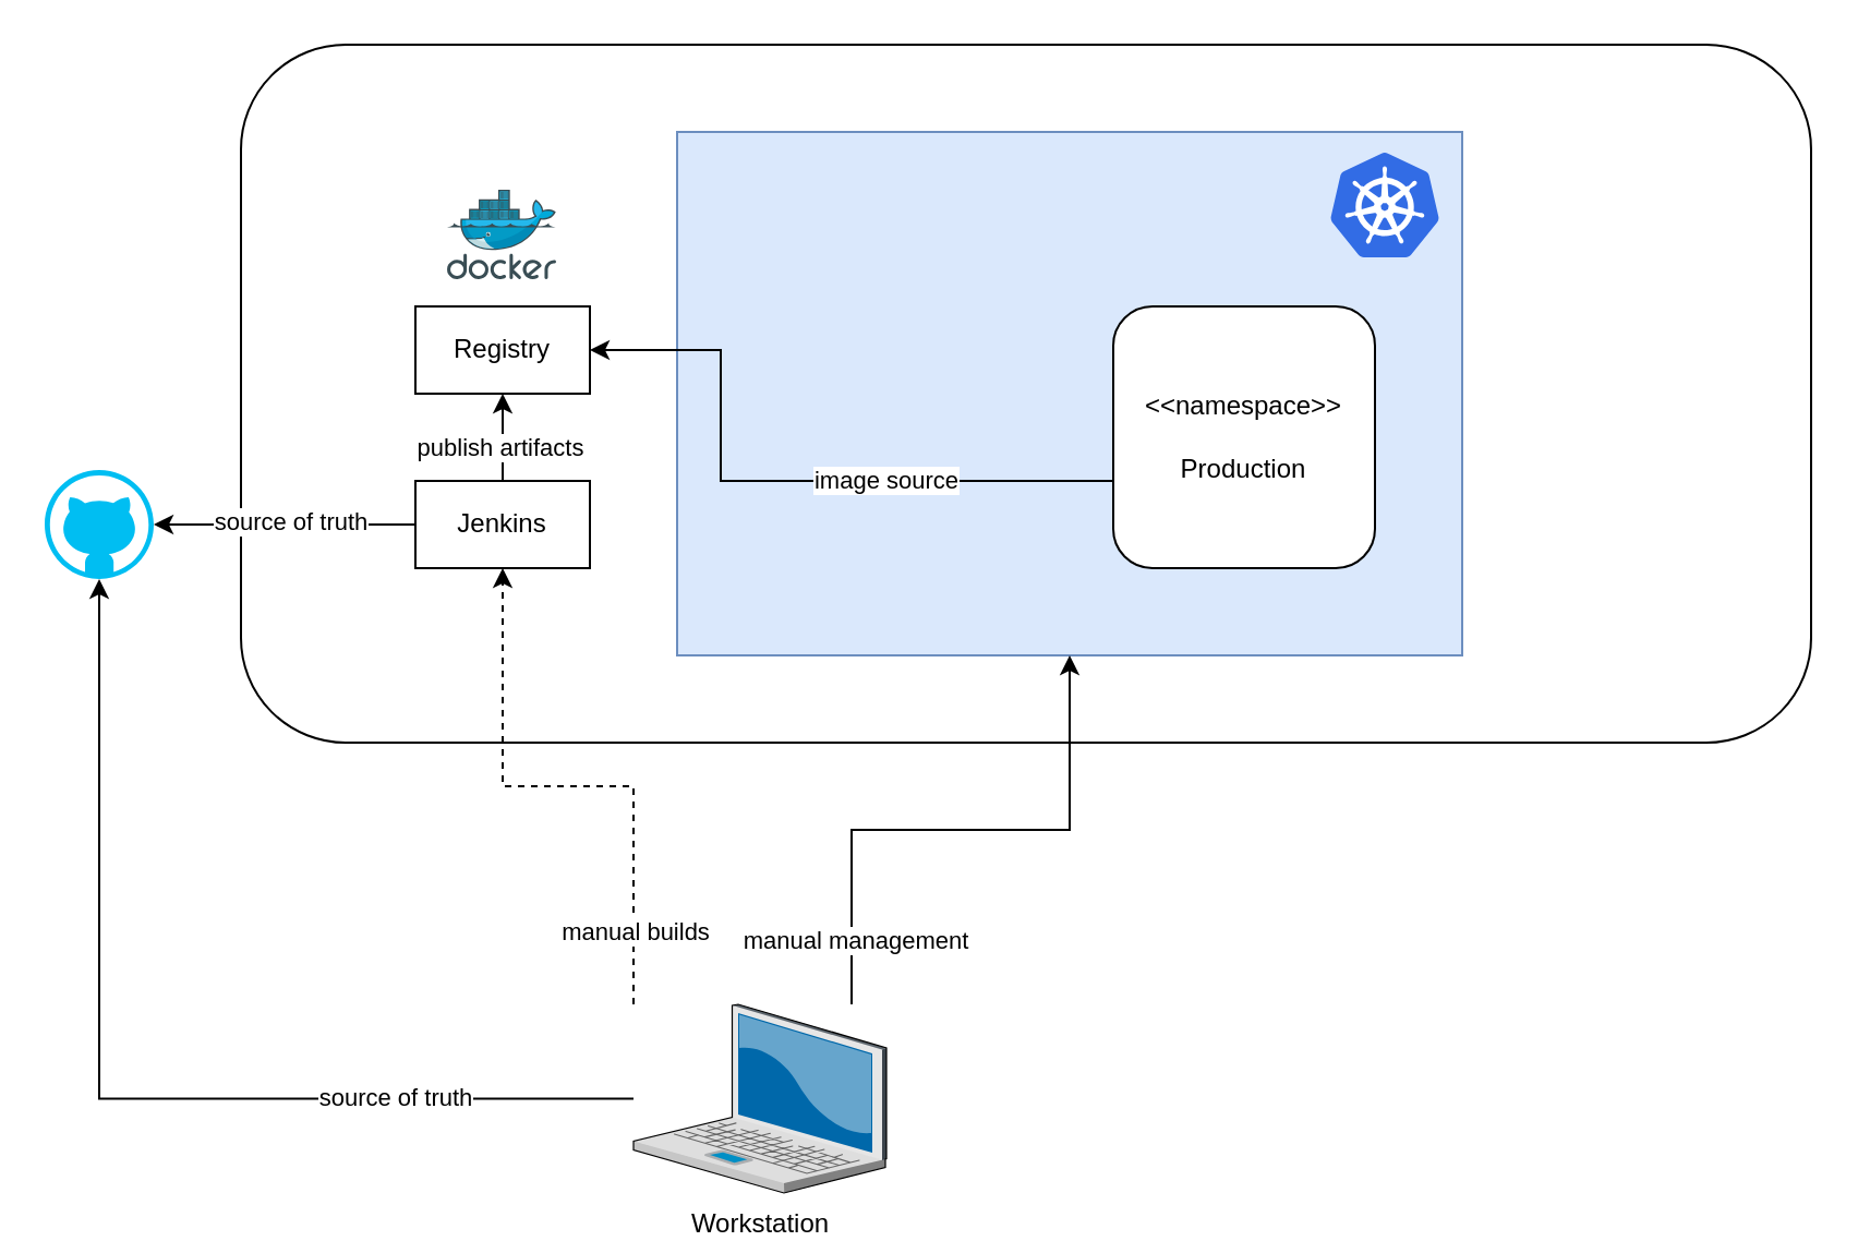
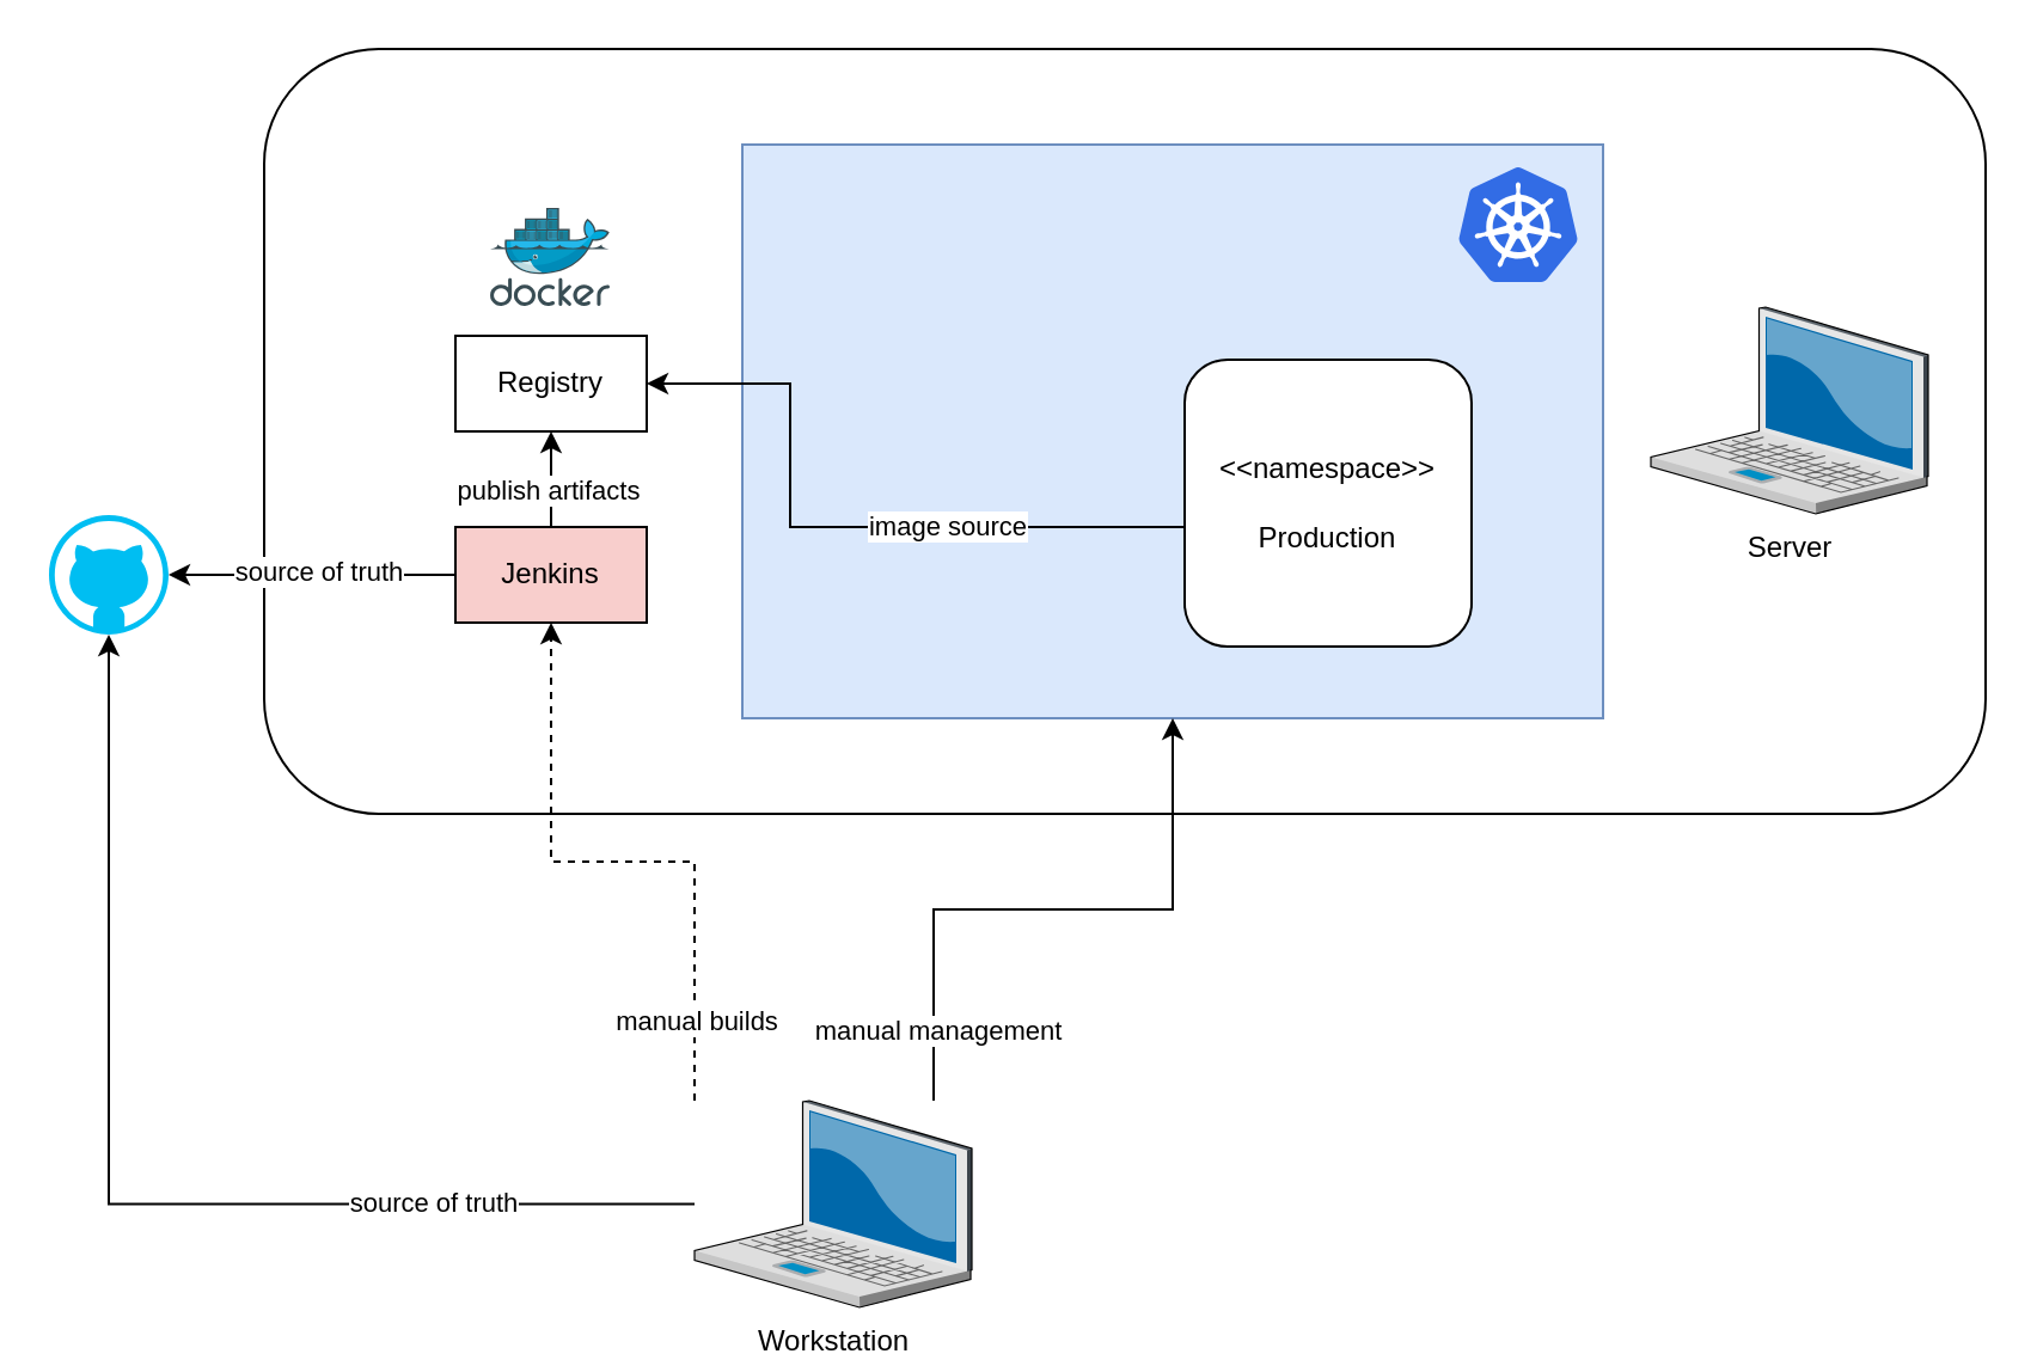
+ <mxCell id="23" value="Server" style="verticalLabelPosition=bottom;aspect=fixed;html=1;verticalAlign=top;strokeColor=none;align=center;outlineConnect=0;shape=mxgraph.citrix.laptop_2;" vertex="1" parent="1"><mxGeometry x="690" y="128" width="116" height="86.5" as="geometry" /></mxCell>
- <mxCell id="6" value="&amp;lt;&amp;lt;namespace&amp;gt;&amp;gt;&lt;br&gt;&lt;br&gt;Production" style="rounded=1;whiteSpace=wrap;html=1;" vertex="1" parent="1"><mxGeometry x="510" y="140" width="120" height="120" as="geometry" /></mxCell>
+ <mxCell id="6" value="&amp;lt;&amp;lt;namespace&amp;gt;&amp;gt;&lt;br&gt;&lt;br&gt;Production" style="rounded=1;whiteSpace=wrap;html=1;" vertex="1" parent="1"><mxGeometry x="495" y="150" width="120" height="120" as="geometry" /></mxCell>
- <mxCell id="13" value="Jenkins" style="rounded=0;whiteSpace=wrap;html=1;" vertex="1" parent="1"><mxGeometry x="190" y="220" width="80" height="40" as="geometry" /></mxCell>
+ <mxCell id="13" value="Jenkins" style="rounded=0;whiteSpace=wrap;html=1;fillColor=#f8cecc;" vertex="1" parent="1"><mxGeometry x="190" y="220" width="80" height="40" as="geometry" /></mxCell>
